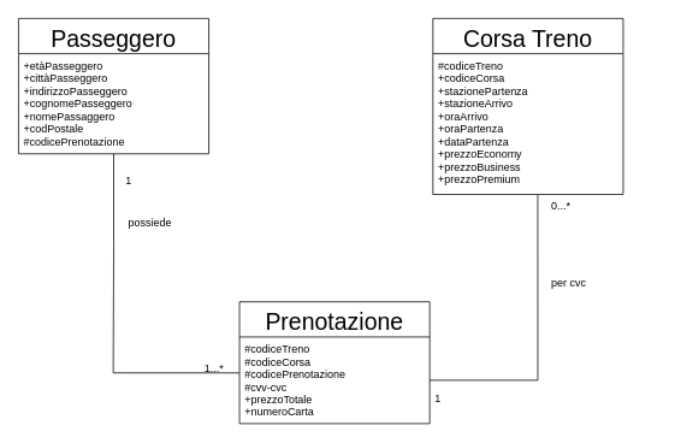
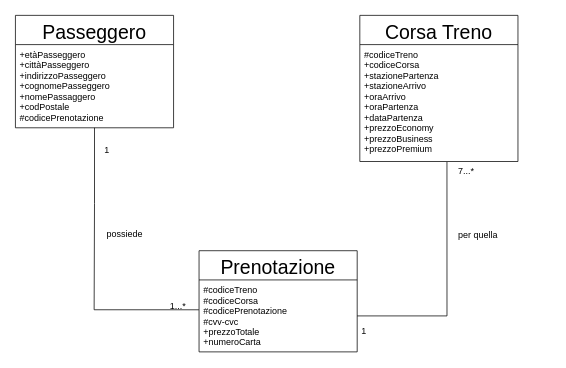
- <mxCell id="15" value="0...*" style="text;html=1;resizable=0;points=[];autosize=1;align=left;verticalAlign=top;spacingTop=-4;fontSize=12;" vertex="1" parent="1"><mxGeometry x="608.5" y="218" width="31" height="14" as="geometry" /></mxCell>
+ <mxCell id="15" value="7...*" style="text;html=1;resizable=0;points=[];autosize=1;align=left;verticalAlign=top;spacingTop=-4;fontSize=12;" vertex="1" parent="1"><mxGeometry x="608.5" y="218" width="31" height="14" as="geometry" /></mxCell>
- <mxCell id="9" value="&lt;font style=&quot;font-size: 12px&quot;&gt;possiede&lt;/font&gt;" style="text;html=1;strokeColor=none;fillColor=none;align=center;verticalAlign=middle;whiteSpace=wrap;rounded=0;fontSize=26;" vertex="1" parent="1"><mxGeometry x="146" y="232" width="40" height="20" as="geometry" /></mxCell>
+ <mxCell id="9" value="&lt;font style=&quot;font-size: 12px&quot;&gt;possiede&lt;/font&gt;" style="text;html=1;strokeColor=none;fillColor=none;align=center;verticalAlign=middle;whiteSpace=wrap;rounded=0;fontSize=26;" vertex="1" parent="1"><mxGeometry x="146" y="297" width="40" height="20" as="geometry" /></mxCell>
- <mxCell id="13" value="per cvc" style="text;html=1;resizable=0;points=[];autosize=1;align=left;verticalAlign=top;spacingTop=-4;fontSize=12;" vertex="1" parent="1"><mxGeometry x="608.5" y="303" width="124" height="31" as="geometry" /></mxCell>
+ <mxCell id="13" value="per quella" style="text;html=1;resizable=0;points=[];autosize=1;align=left;verticalAlign=top;spacingTop=-4;fontSize=12;" vertex="1" parent="1"><mxGeometry x="608.5" y="303" width="124" height="31" as="geometry" /></mxCell>
